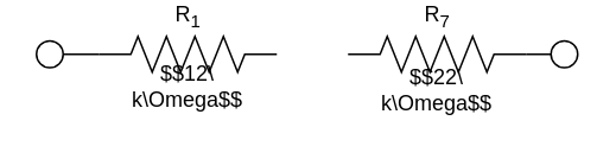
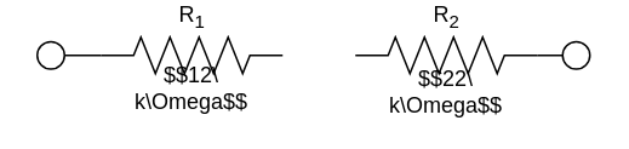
- <mxCell id="7" value="R&lt;sub&gt;7&lt;/sub&gt;" style="pointerEvents=1;verticalLabelPosition=top;shadow=0;dashed=0;align=center;html=1;verticalAlign=bottom;shape=mxgraph.electrical.resistors.resistor_2;labelPosition=center;" parent="1" vertex="1"><mxGeometry x="195" y="20" width="100" height="20" as="geometry" /></mxCell>
+ <mxCell id="7" value="R&lt;sub&gt;2&lt;/sub&gt;" style="pointerEvents=1;verticalLabelPosition=top;shadow=0;dashed=0;align=center;html=1;verticalAlign=bottom;shape=mxgraph.electrical.resistors.resistor_2;labelPosition=center;" parent="1" vertex="1"><mxGeometry x="195" y="20" width="100" height="20" as="geometry" /></mxCell>
